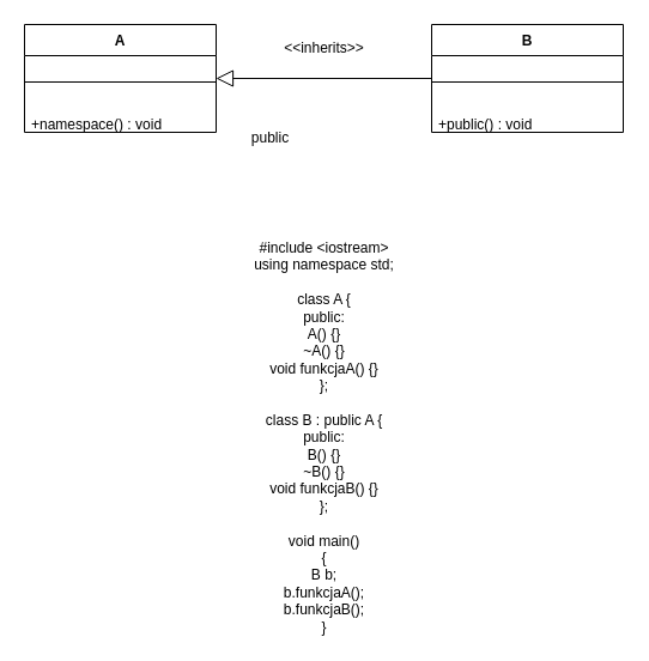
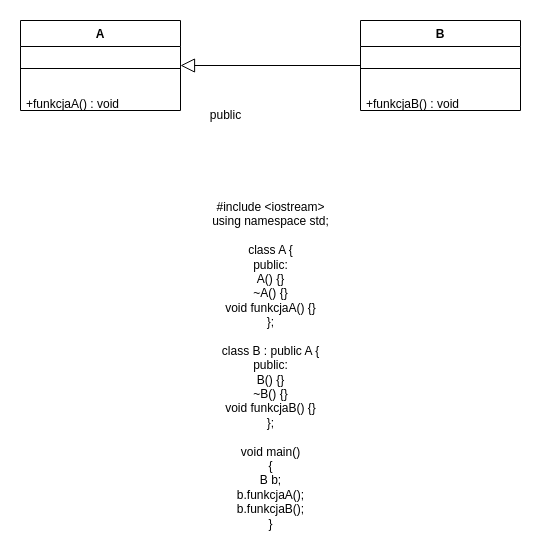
- <mxCell id="9" value="&amp;lt;&amp;lt;inherits&amp;gt;&amp;gt;" style="text;html=1;align=center;verticalAlign=middle;resizable=0;points=[];autosize=1;strokeColor=none;fillColor=none;" vertex="1" parent="1"><mxGeometry x="230" y="30" width="80" height="20" as="geometry" /></mxCell>
- <mxCell id="4" value="+namespace() : void" style="text;strokeColor=none;fillColor=none;align=left;verticalAlign=top;spacingLeft=4;spacingRight=4;overflow=hidden;rotatable=0;points=[[0,0.5],[1,0.5]];portConstraint=eastwest;" vertex="1" parent="2"><mxGeometry y="70" width="160" height="20" as="geometry" /></mxCell>
+ <mxCell id="4" value="+funkcjaA() : void" style="text;strokeColor=none;fillColor=none;align=left;verticalAlign=top;spacingLeft=4;spacingRight=4;overflow=hidden;rotatable=0;points=[[0,0.5],[1,0.5]];portConstraint=eastwest;" vertex="1" parent="2"><mxGeometry y="70" width="160" height="20" as="geometry" /></mxCell>
- <mxCell id="7" value="+public() : void" style="text;strokeColor=none;fillColor=none;align=left;verticalAlign=top;spacingLeft=4;spacingRight=4;overflow=hidden;rotatable=0;points=[[0,0.5],[1,0.5]];portConstraint=eastwest;" vertex="1" parent="5"><mxGeometry y="70" width="160" height="20" as="geometry" /></mxCell>
+ <mxCell id="7" value="+funkcjaB() : void" style="text;strokeColor=none;fillColor=none;align=left;verticalAlign=top;spacingLeft=4;spacingRight=4;overflow=hidden;rotatable=0;points=[[0,0.5],[1,0.5]];portConstraint=eastwest;" vertex="1" parent="5"><mxGeometry y="70" width="160" height="20" as="geometry" /></mxCell>
